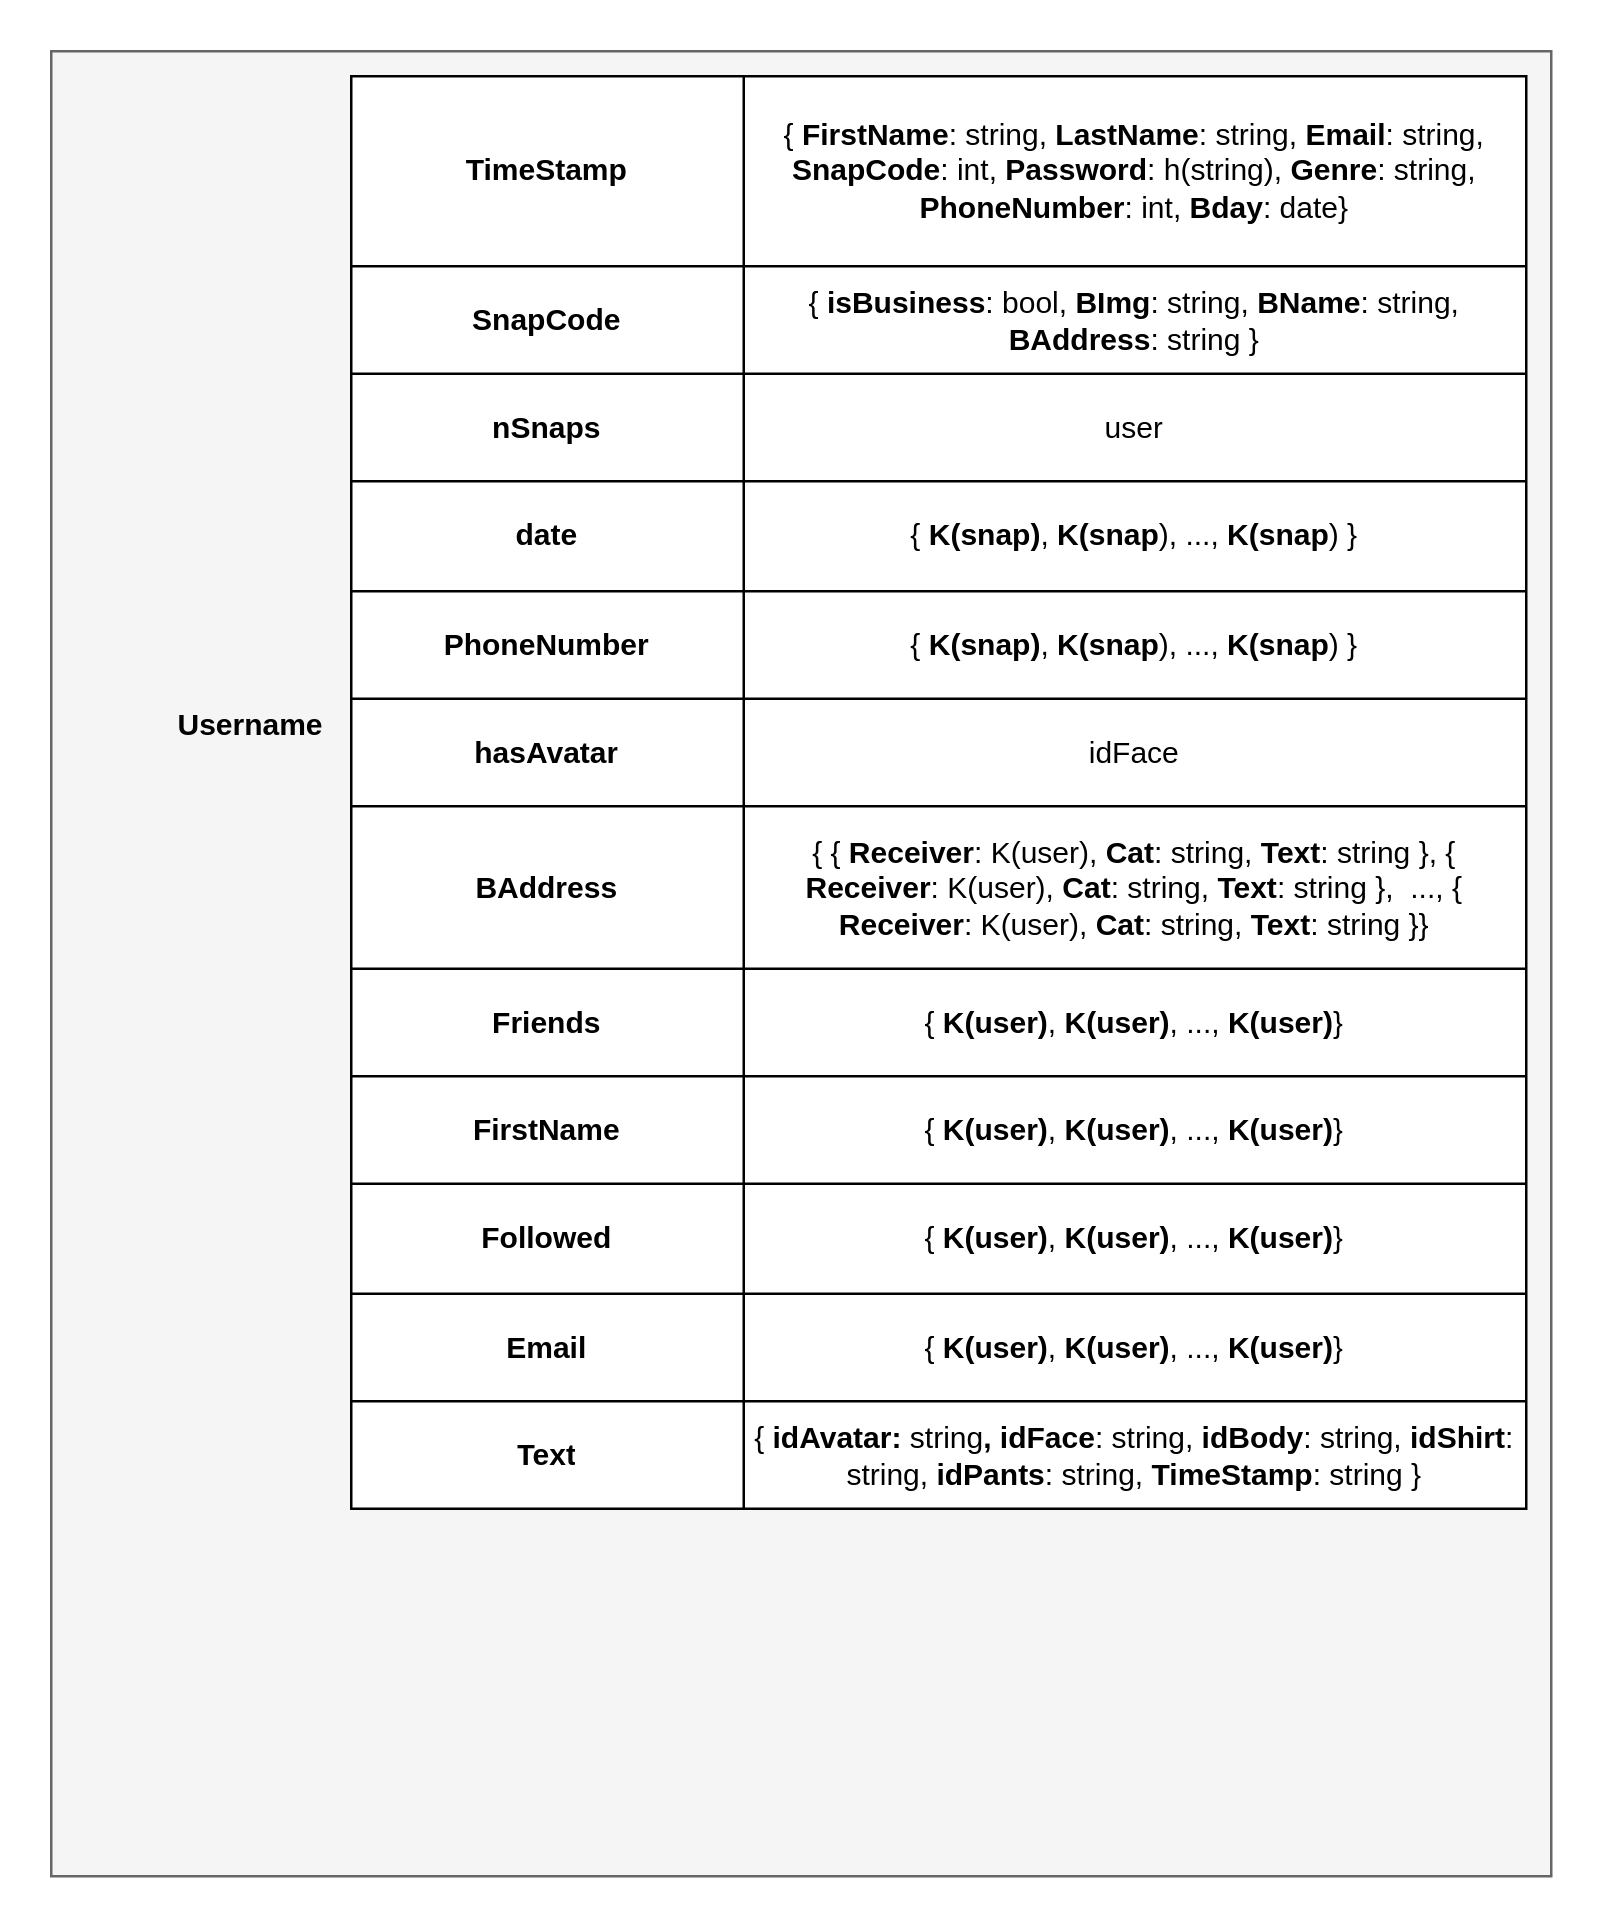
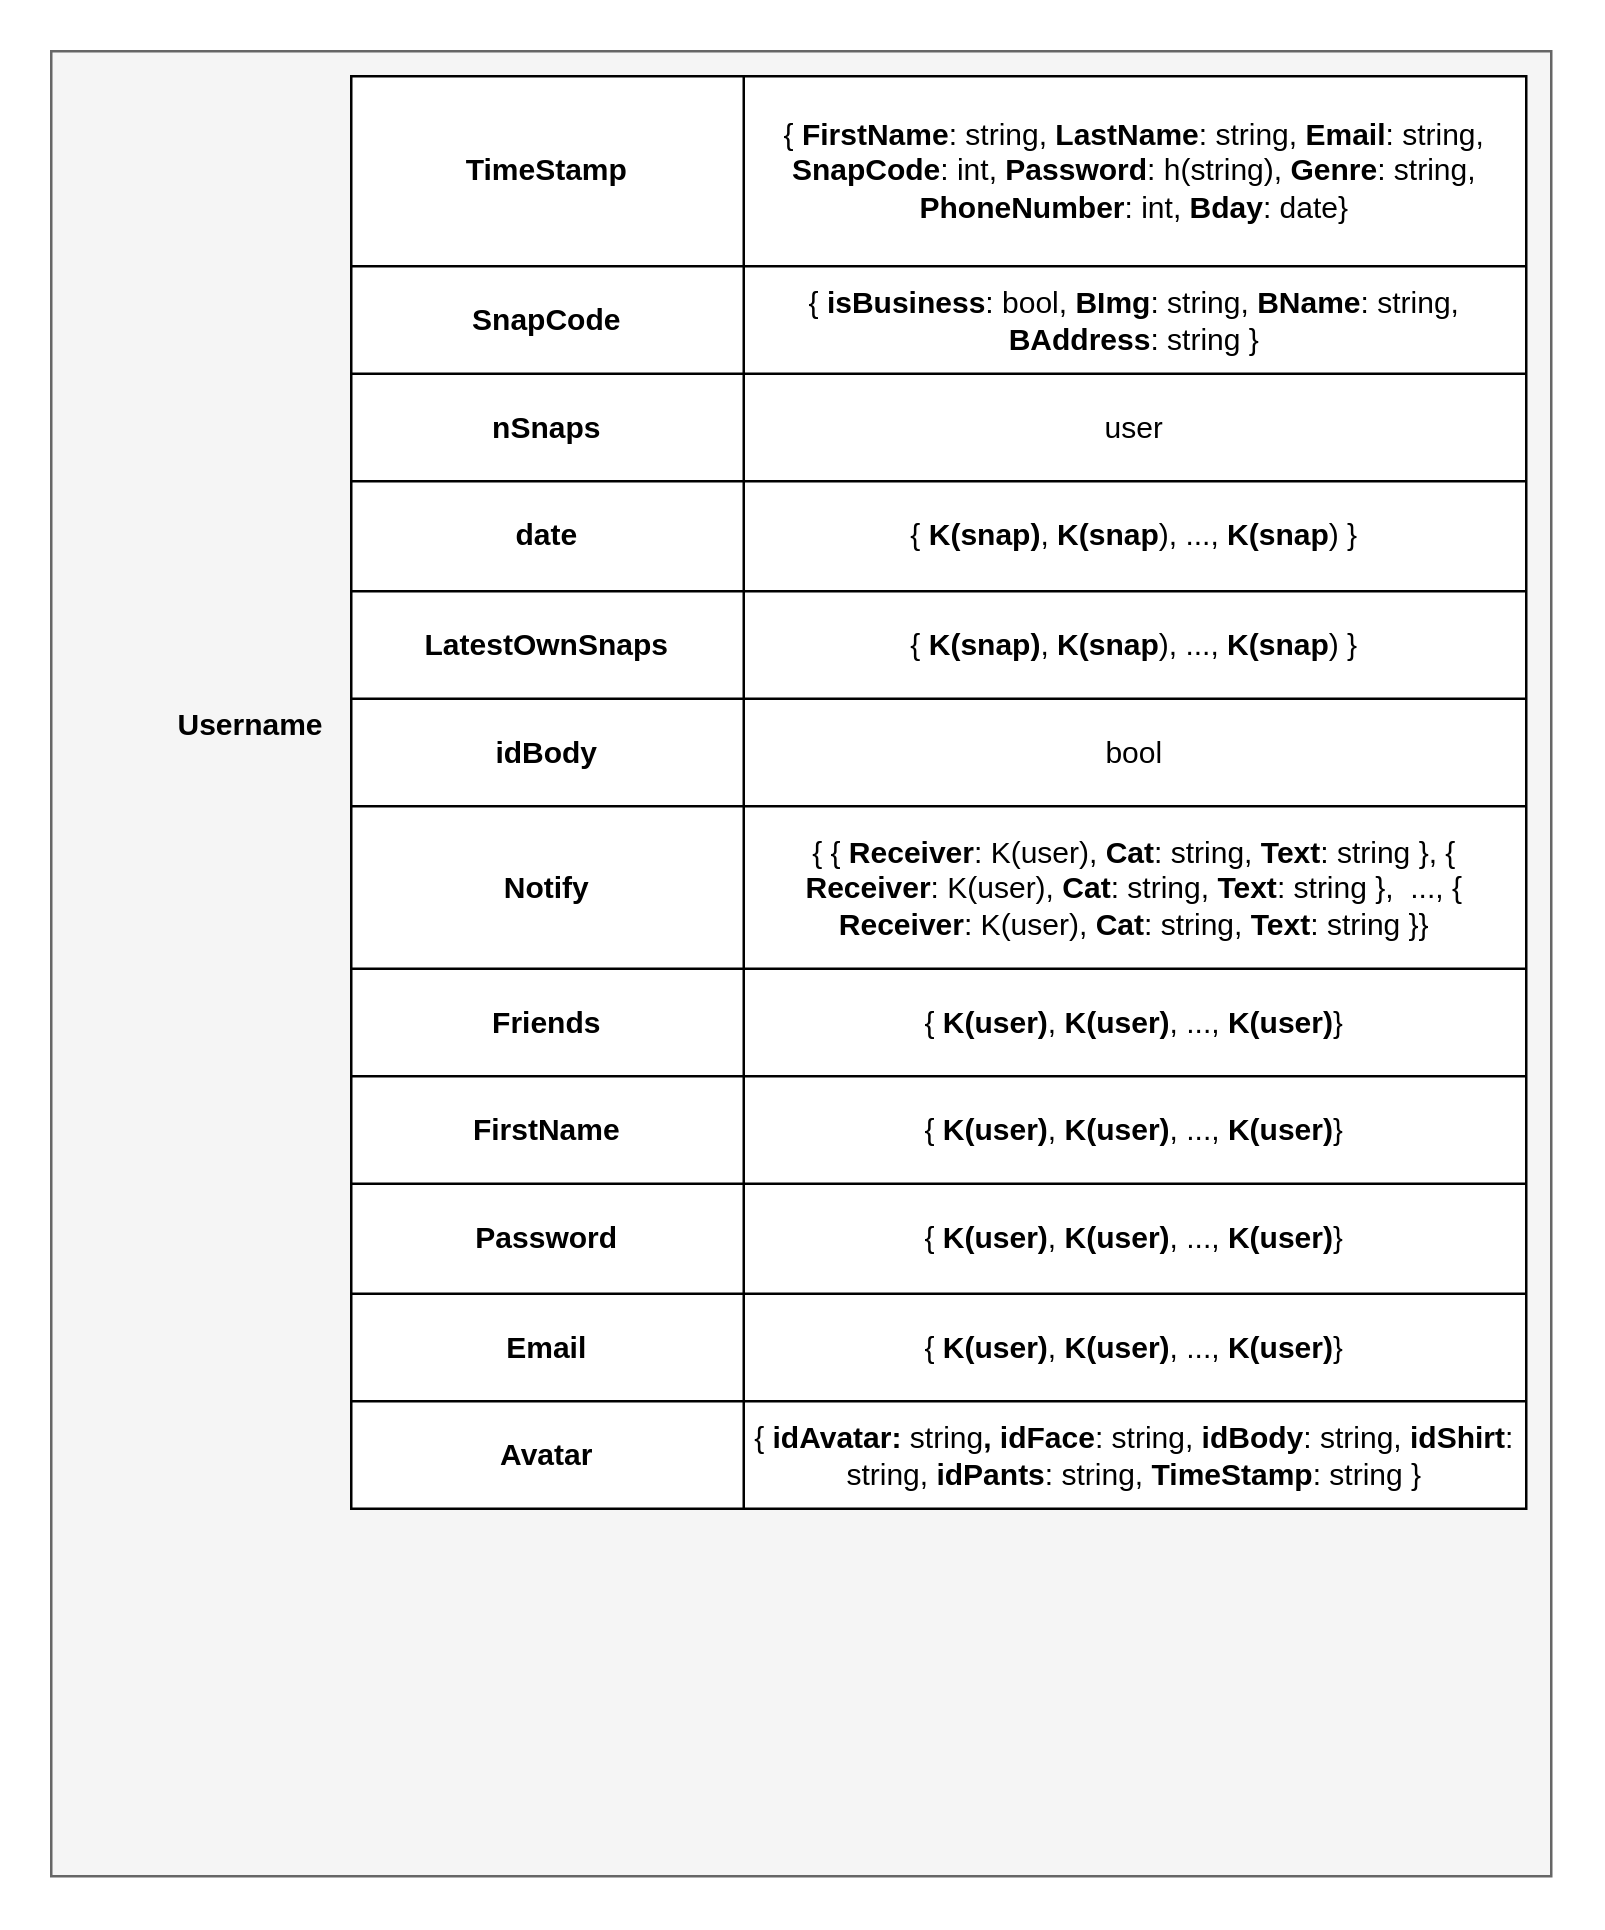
- <mxCell id="18" value="&lt;b&gt;PhoneNumber&lt;/b&gt;" style="shape=partialRectangle;html=1;whiteSpace=wrap;connectable=0;strokeColor=inherit;overflow=hidden;fillColor=none;top=0;left=0;bottom=0;right=0;pointerEvents=1;" vertex="1" parent="17"><mxGeometry width="157" height="43" as="geometry"><mxRectangle width="157" height="43" as="alternateBounds" /></mxGeometry></mxCell>
+ <mxCell id="18" value="&lt;b&gt;LatestOwnSnaps&lt;/b&gt;" style="shape=partialRectangle;html=1;whiteSpace=wrap;connectable=0;strokeColor=inherit;overflow=hidden;fillColor=none;top=0;left=0;bottom=0;right=0;pointerEvents=1;" vertex="1" parent="17"><mxGeometry width="157" height="43" as="geometry"><mxRectangle width="157" height="43" as="alternateBounds" /></mxGeometry></mxCell>
- <mxCell id="21" value="&lt;b&gt;hasAvatar&lt;/b&gt;" style="shape=partialRectangle;html=1;whiteSpace=wrap;connectable=0;strokeColor=inherit;overflow=hidden;fillColor=none;top=0;left=0;bottom=0;right=0;pointerEvents=1;" vertex="1" parent="20"><mxGeometry width="157" height="43" as="geometry"><mxRectangle width="157" height="43" as="alternateBounds" /></mxGeometry></mxCell>
+ <mxCell id="21" value="&lt;b&gt;idBody&lt;/b&gt;" style="shape=partialRectangle;html=1;whiteSpace=wrap;connectable=0;strokeColor=inherit;overflow=hidden;fillColor=none;top=0;left=0;bottom=0;right=0;pointerEvents=1;" vertex="1" parent="20"><mxGeometry width="157" height="43" as="geometry"><mxRectangle width="157" height="43" as="alternateBounds" /></mxGeometry></mxCell>
- <mxCell id="22" value="idFace" style="shape=partialRectangle;html=1;whiteSpace=wrap;connectable=0;strokeColor=inherit;overflow=hidden;fillColor=none;top=0;left=0;bottom=0;right=0;pointerEvents=1;" vertex="1" parent="20"><mxGeometry x="157" width="313" height="43" as="geometry"><mxRectangle width="313" height="43" as="alternateBounds" /></mxGeometry></mxCell>
+ <mxCell id="22" value="bool" style="shape=partialRectangle;html=1;whiteSpace=wrap;connectable=0;strokeColor=inherit;overflow=hidden;fillColor=none;top=0;left=0;bottom=0;right=0;pointerEvents=1;" vertex="1" parent="20"><mxGeometry x="157" width="313" height="43" as="geometry"><mxRectangle width="313" height="43" as="alternateBounds" /></mxGeometry></mxCell>
- <mxCell id="24" value="&lt;b&gt;BAddress&lt;/b&gt;" style="shape=partialRectangle;html=1;whiteSpace=wrap;connectable=0;strokeColor=inherit;overflow=hidden;fillColor=none;top=0;left=0;bottom=0;right=0;pointerEvents=1;" vertex="1" parent="23"><mxGeometry width="157" height="65" as="geometry"><mxRectangle width="157" height="65" as="alternateBounds" /></mxGeometry></mxCell>
+ <mxCell id="24" value="&lt;b&gt;Notify&lt;/b&gt;" style="shape=partialRectangle;html=1;whiteSpace=wrap;connectable=0;strokeColor=inherit;overflow=hidden;fillColor=none;top=0;left=0;bottom=0;right=0;pointerEvents=1;" vertex="1" parent="23"><mxGeometry width="157" height="65" as="geometry"><mxRectangle width="157" height="65" as="alternateBounds" /></mxGeometry></mxCell>
- <mxCell id="33" value="&lt;b&gt;Followed&lt;/b&gt;" style="shape=partialRectangle;html=1;whiteSpace=wrap;connectable=0;strokeColor=inherit;overflow=hidden;fillColor=none;top=0;left=0;bottom=0;right=0;pointerEvents=1;" vertex="1" parent="32"><mxGeometry width="157" height="44" as="geometry"><mxRectangle width="157" height="44" as="alternateBounds" /></mxGeometry></mxCell>
+ <mxCell id="33" value="&lt;b&gt;Password&lt;/b&gt;" style="shape=partialRectangle;html=1;whiteSpace=wrap;connectable=0;strokeColor=inherit;overflow=hidden;fillColor=none;top=0;left=0;bottom=0;right=0;pointerEvents=1;" vertex="1" parent="32"><mxGeometry width="157" height="44" as="geometry"><mxRectangle width="157" height="44" as="alternateBounds" /></mxGeometry></mxCell>
- <mxCell id="39" value="&lt;b&gt;Text&lt;/b&gt;" style="shape=partialRectangle;html=1;whiteSpace=wrap;connectable=0;strokeColor=inherit;overflow=hidden;fillColor=none;top=0;left=0;bottom=0;right=0;pointerEvents=1;" vertex="1" parent="38"><mxGeometry width="157" height="43" as="geometry"><mxRectangle width="157" height="43" as="alternateBounds" /></mxGeometry></mxCell>
+ <mxCell id="39" value="&lt;b&gt;Avatar&lt;/b&gt;" style="shape=partialRectangle;html=1;whiteSpace=wrap;connectable=0;strokeColor=inherit;overflow=hidden;fillColor=none;top=0;left=0;bottom=0;right=0;pointerEvents=1;" vertex="1" parent="38"><mxGeometry width="157" height="43" as="geometry"><mxRectangle width="157" height="43" as="alternateBounds" /></mxGeometry></mxCell>
